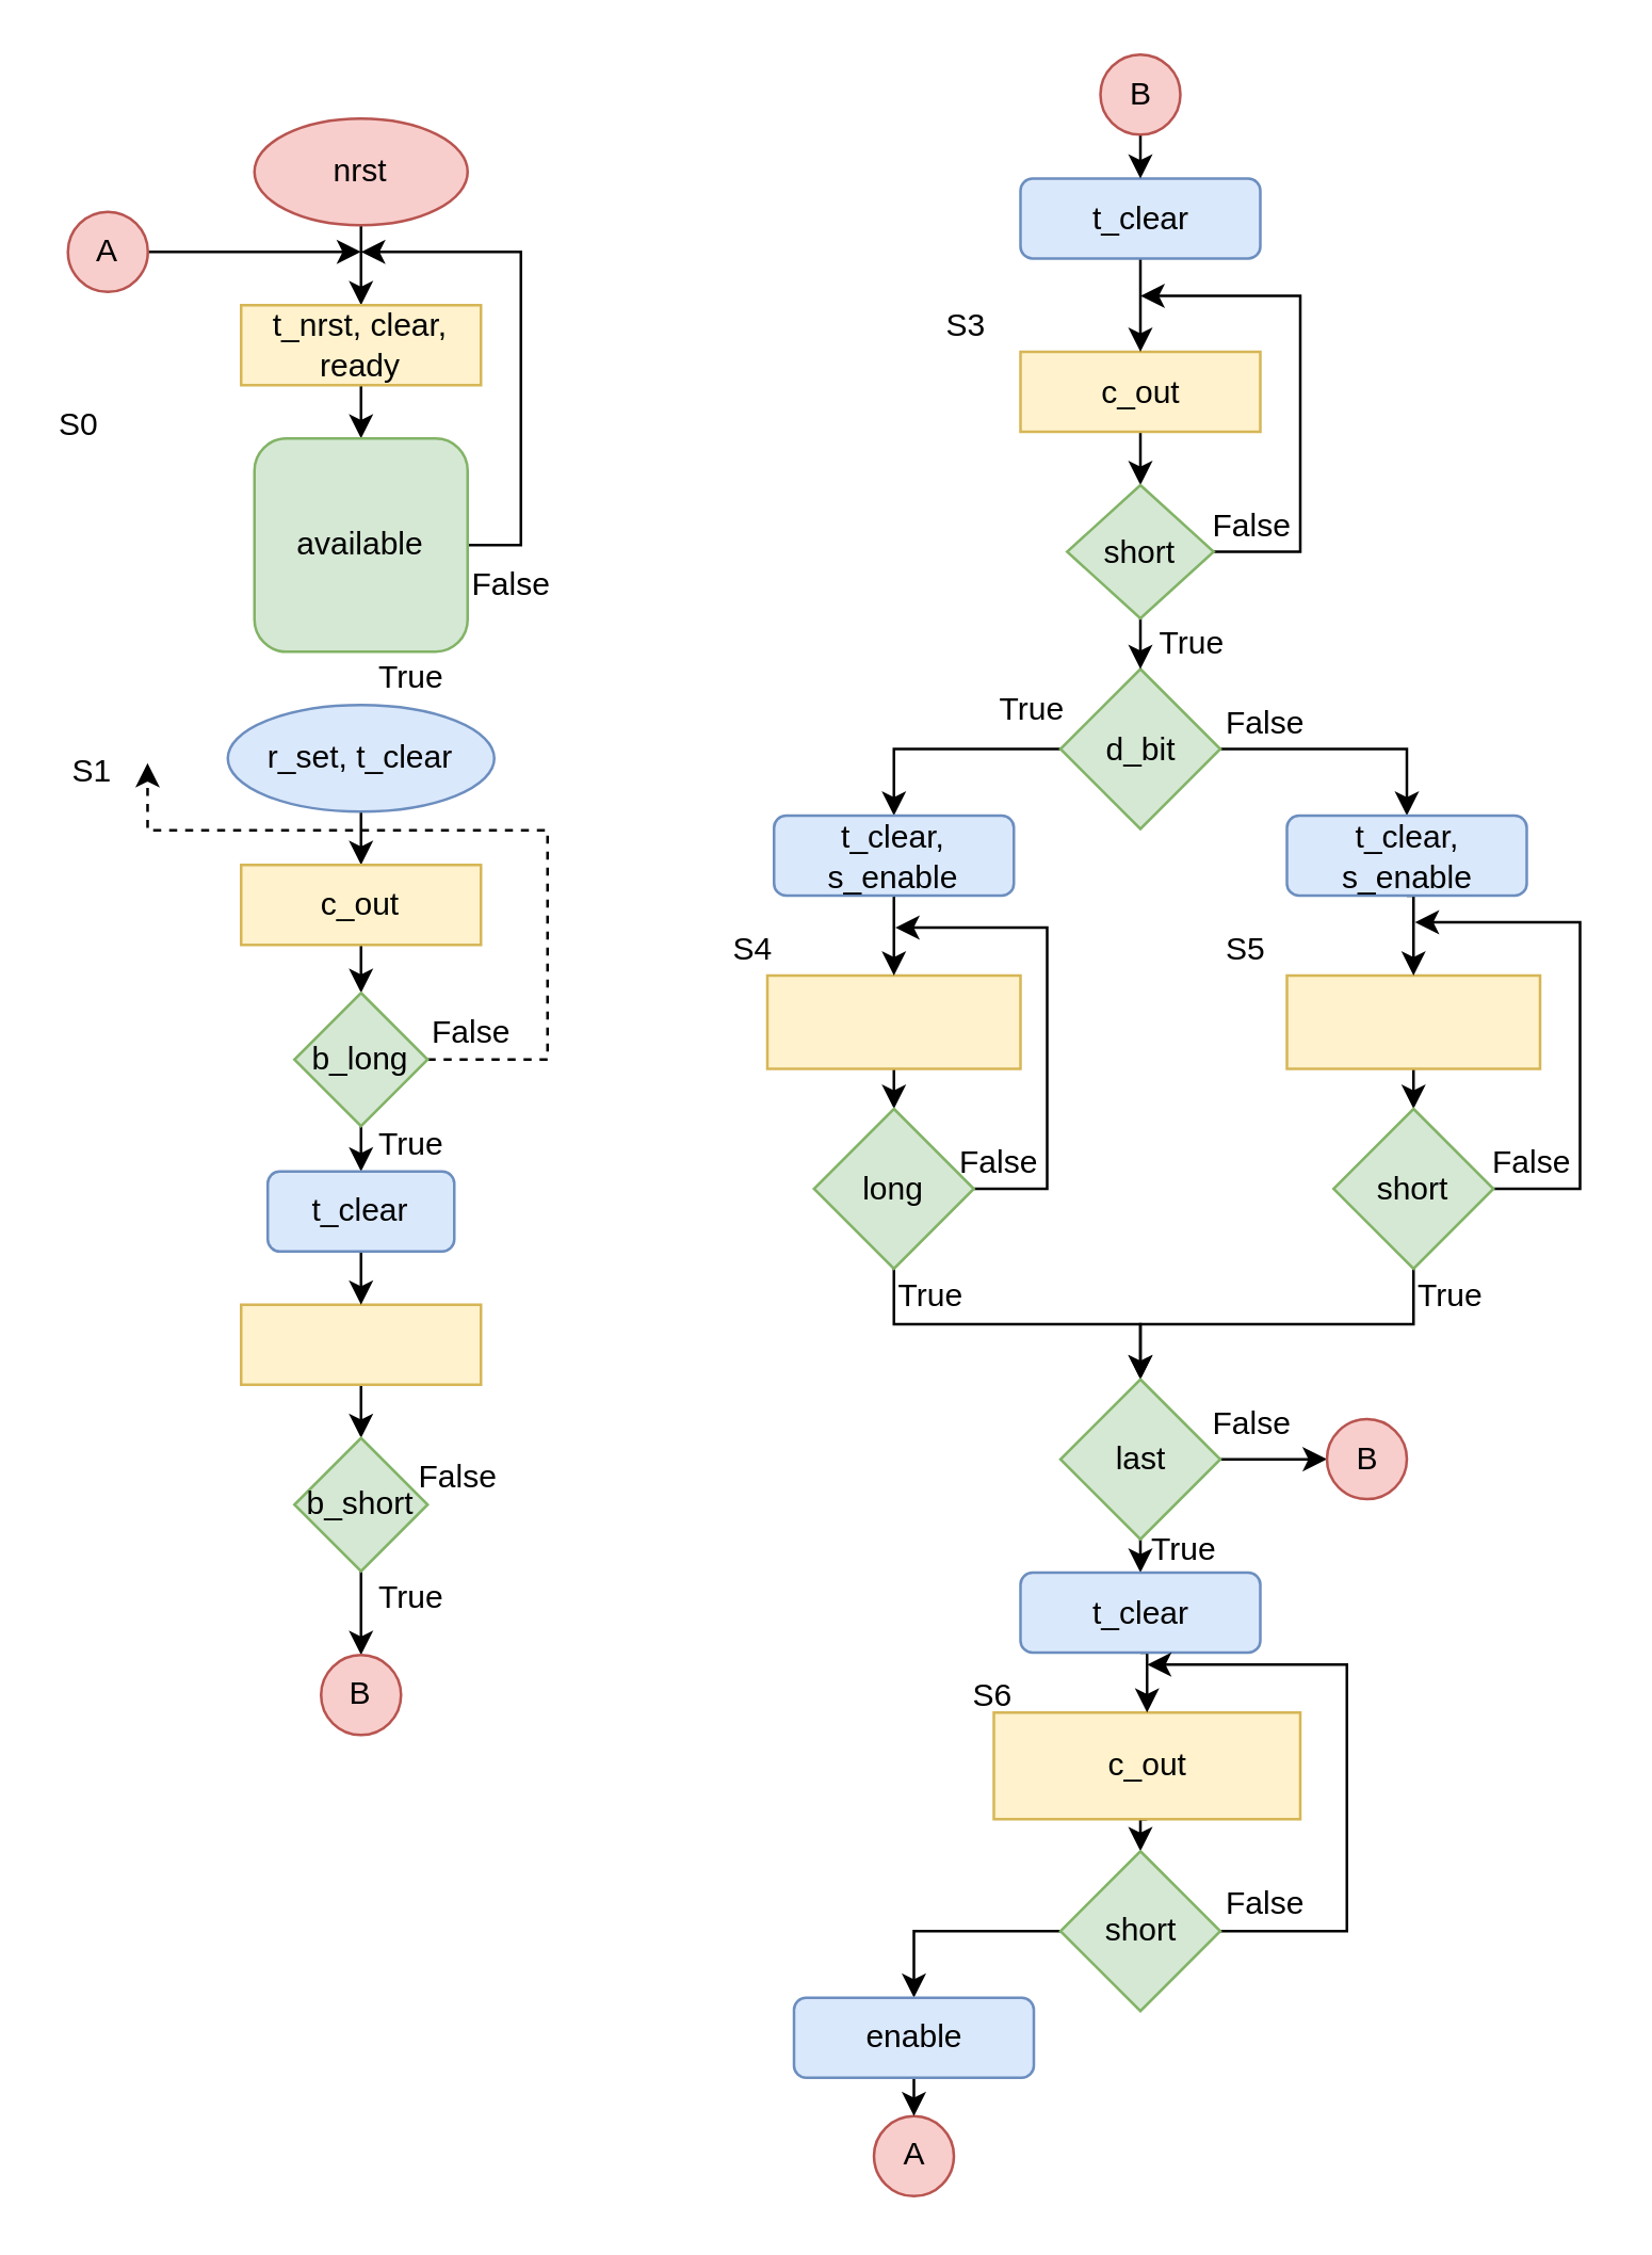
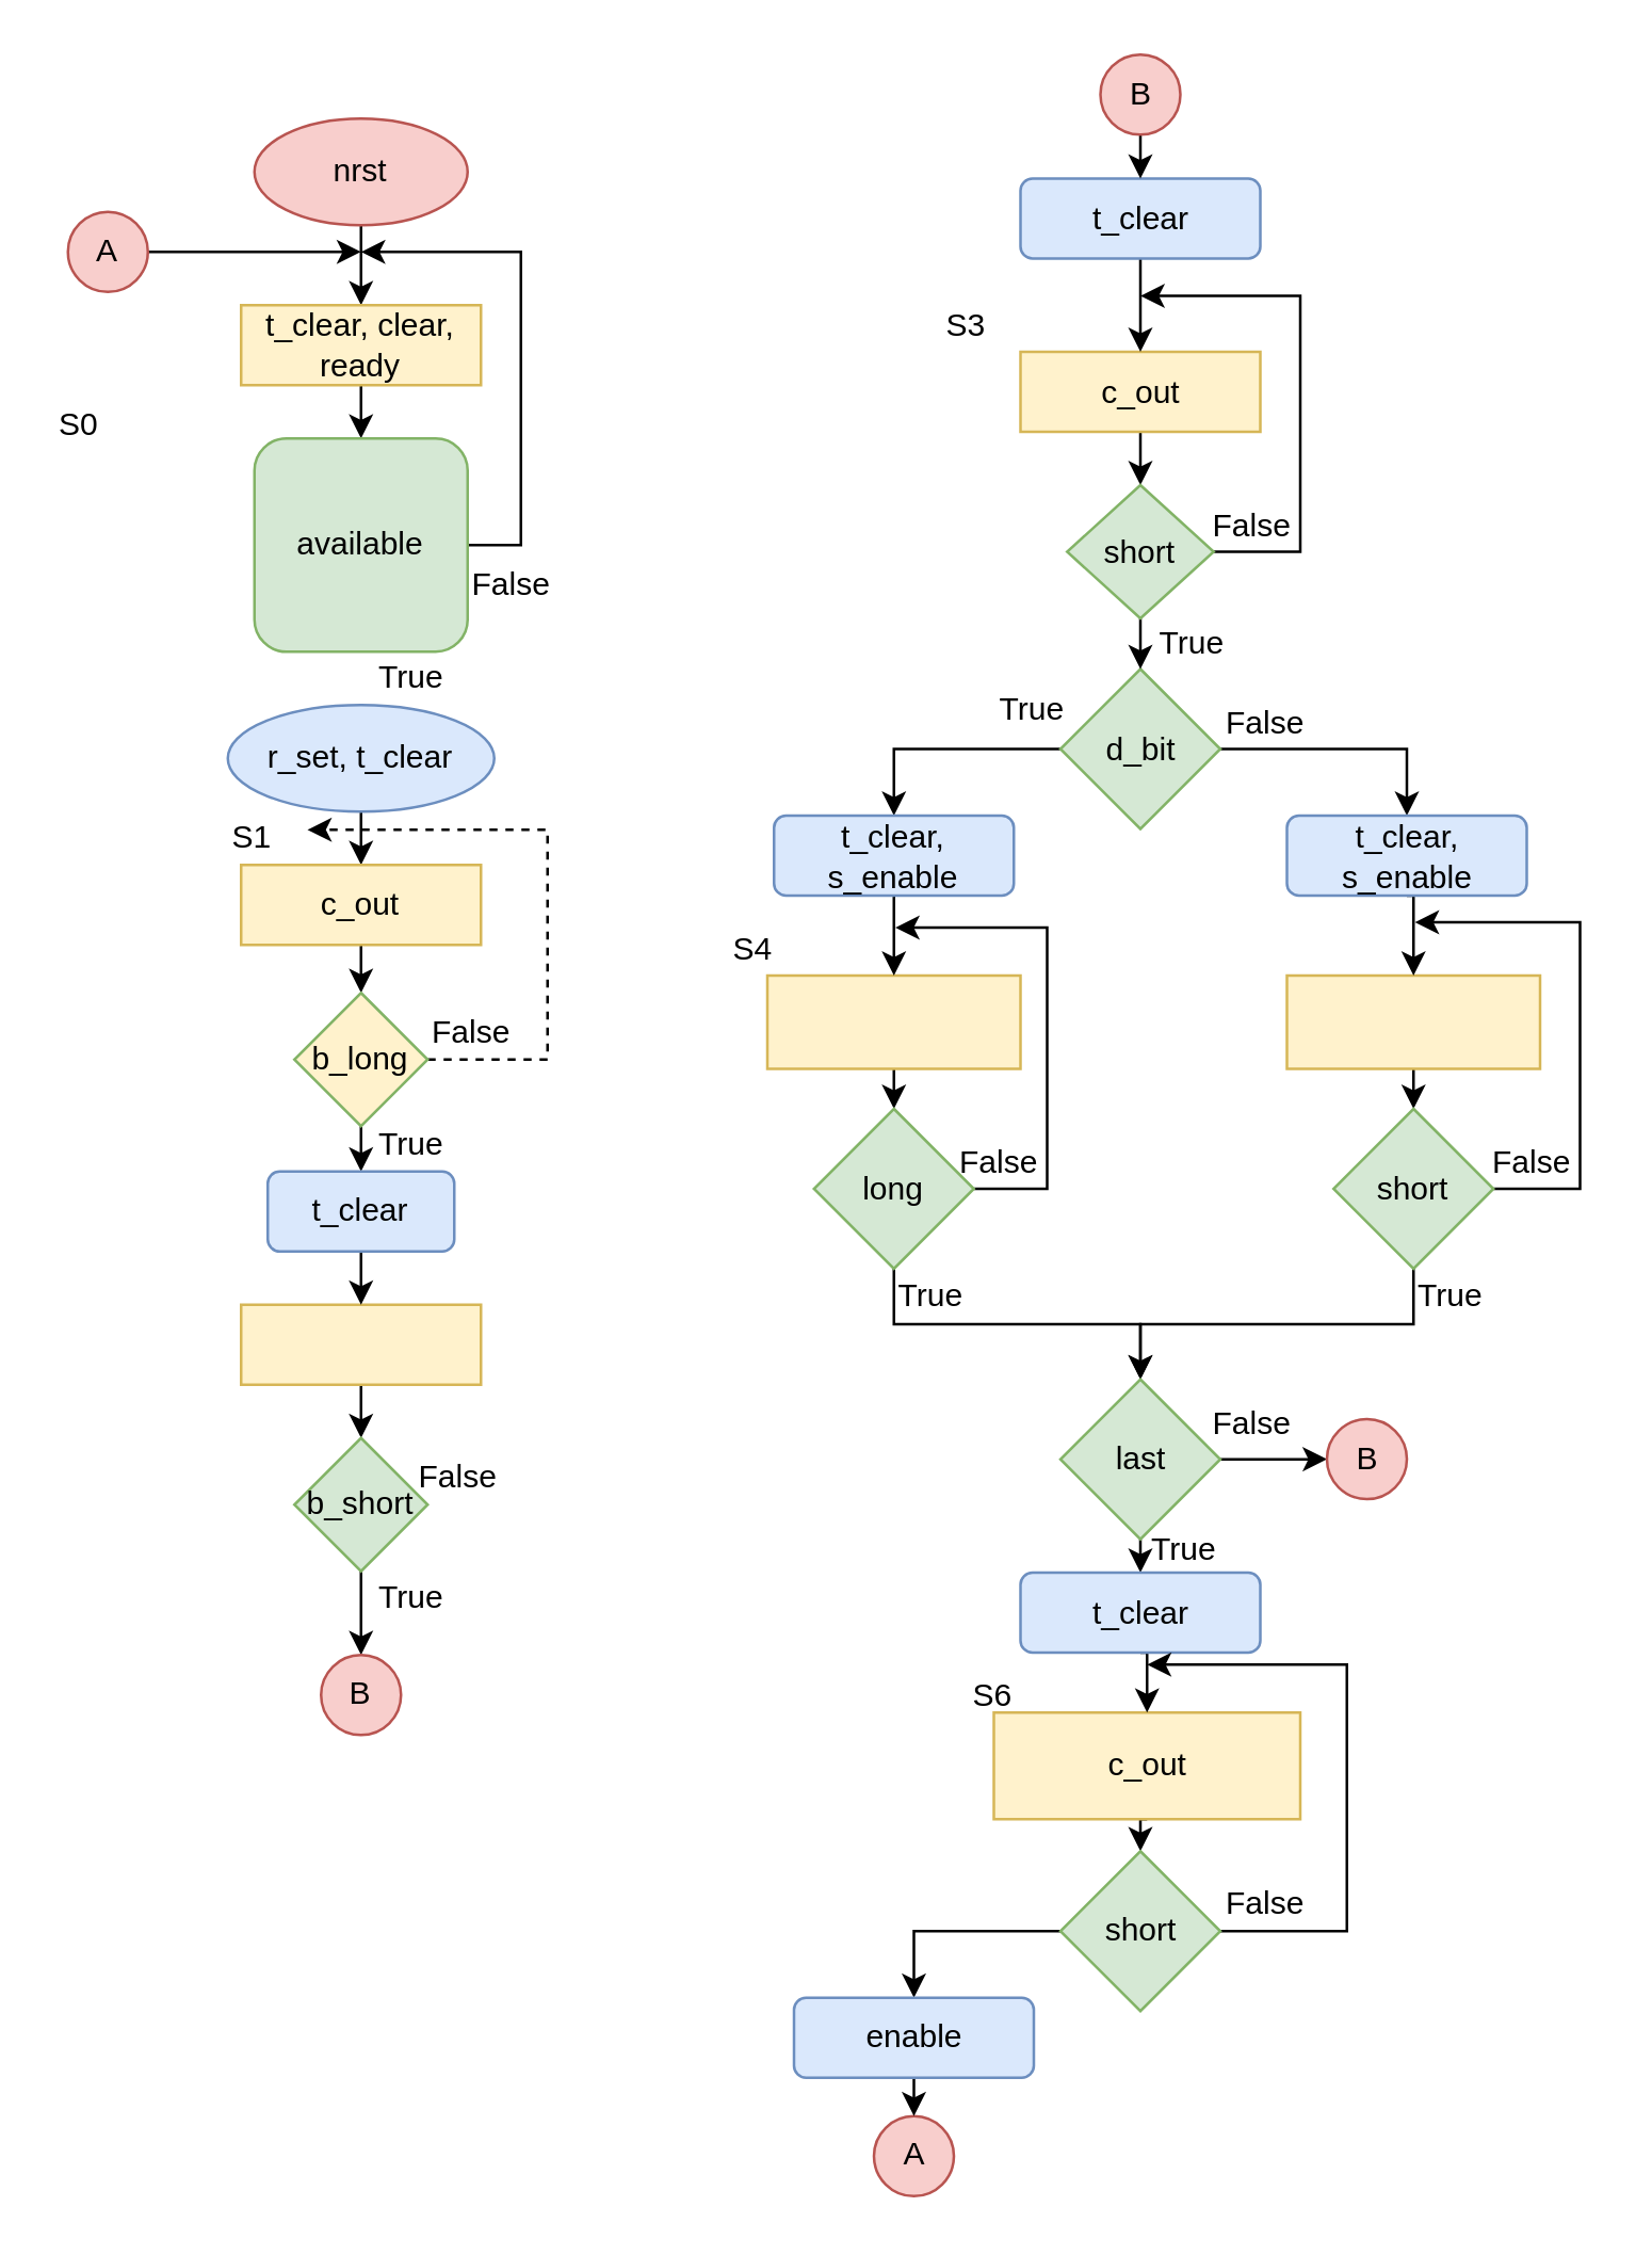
- <mxCell id="5" value="t_nrst, clear,&lt;br&gt;ready" style="rounded=0;whiteSpace=wrap;html=1;fillColor=#fff2cc;strokeColor=#d6b656;" parent="1" vertex="1"><mxGeometry x="90" y="114" width="90" height="30" as="geometry" /></mxCell>
+ <mxCell id="5" value="t_clear, clear,&lt;br&gt;ready" style="rounded=0;whiteSpace=wrap;html=1;fillColor=#fff2cc;strokeColor=#d6b656;" parent="1" vertex="1"><mxGeometry x="90" y="114" width="90" height="30" as="geometry" /></mxCell>
- <mxCell id="33" value="S1" style="text;html=1;resizable=0;points=[];autosize=1;align=left;verticalAlign=top;spacingTop=-4;" parent="1" vertex="1"><mxGeometry x="25" y="279" width="30" height="20" as="geometry" /></mxCell>
+ <mxCell id="33" value="S1" style="text;html=1;resizable=0;points=[];autosize=1;align=left;verticalAlign=top;spacingTop=-4;" parent="1" vertex="1"><mxGeometry x="85" y="304" width="30" height="20" as="geometry" /></mxCell>
- <mxCell id="58" value="S5" style="text;html=1;resizable=0;points=[];autosize=1;align=left;verticalAlign=top;spacingTop=-4;" parent="1" vertex="1"><mxGeometry x="457.5" y="345.5" width="30" height="20" as="geometry" /></mxCell>
- <mxCell id="32" value="b_long" style="rhombus;whiteSpace=wrap;html=1;fillColor=#d5e8d4;strokeColor=#82b366;" parent="1" vertex="1"><mxGeometry x="110" y="372" width="50" height="50" as="geometry" /></mxCell>
+ <mxCell id="32" value="b_long" style="rhombus;whiteSpace=wrap;html=1;fillColor=#fff2cc;strokeColor=#82b366;" parent="1" vertex="1"><mxGeometry x="110" y="372" width="50" height="50" as="geometry" /></mxCell>
